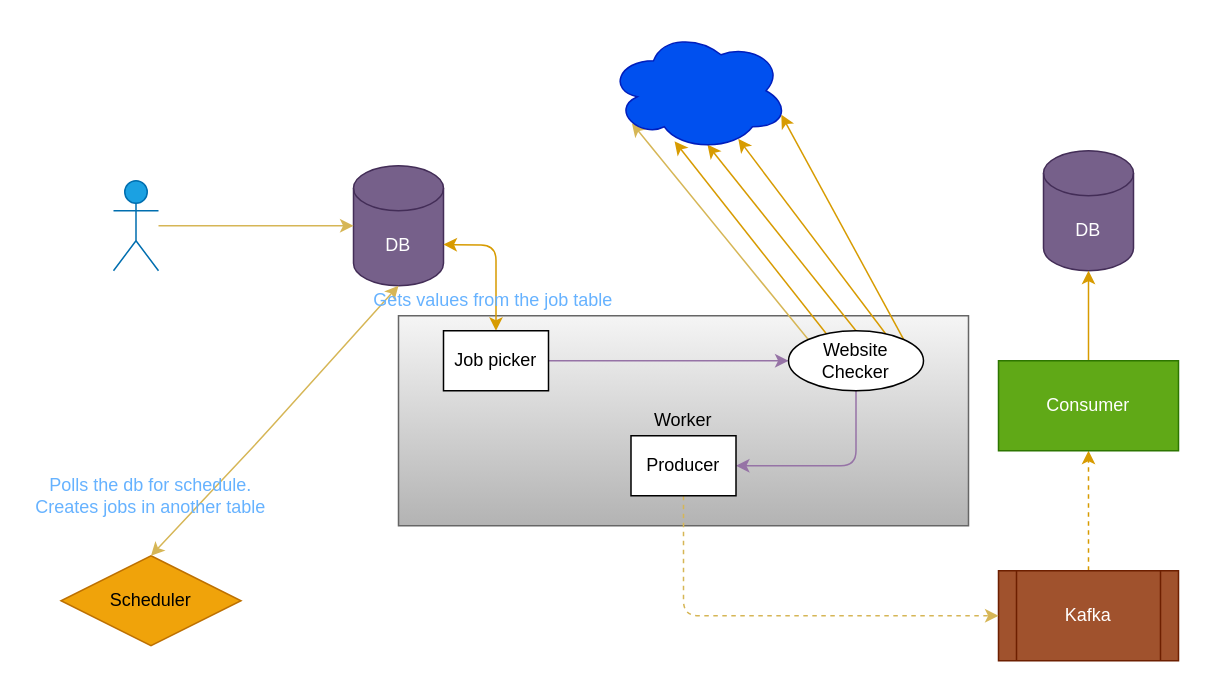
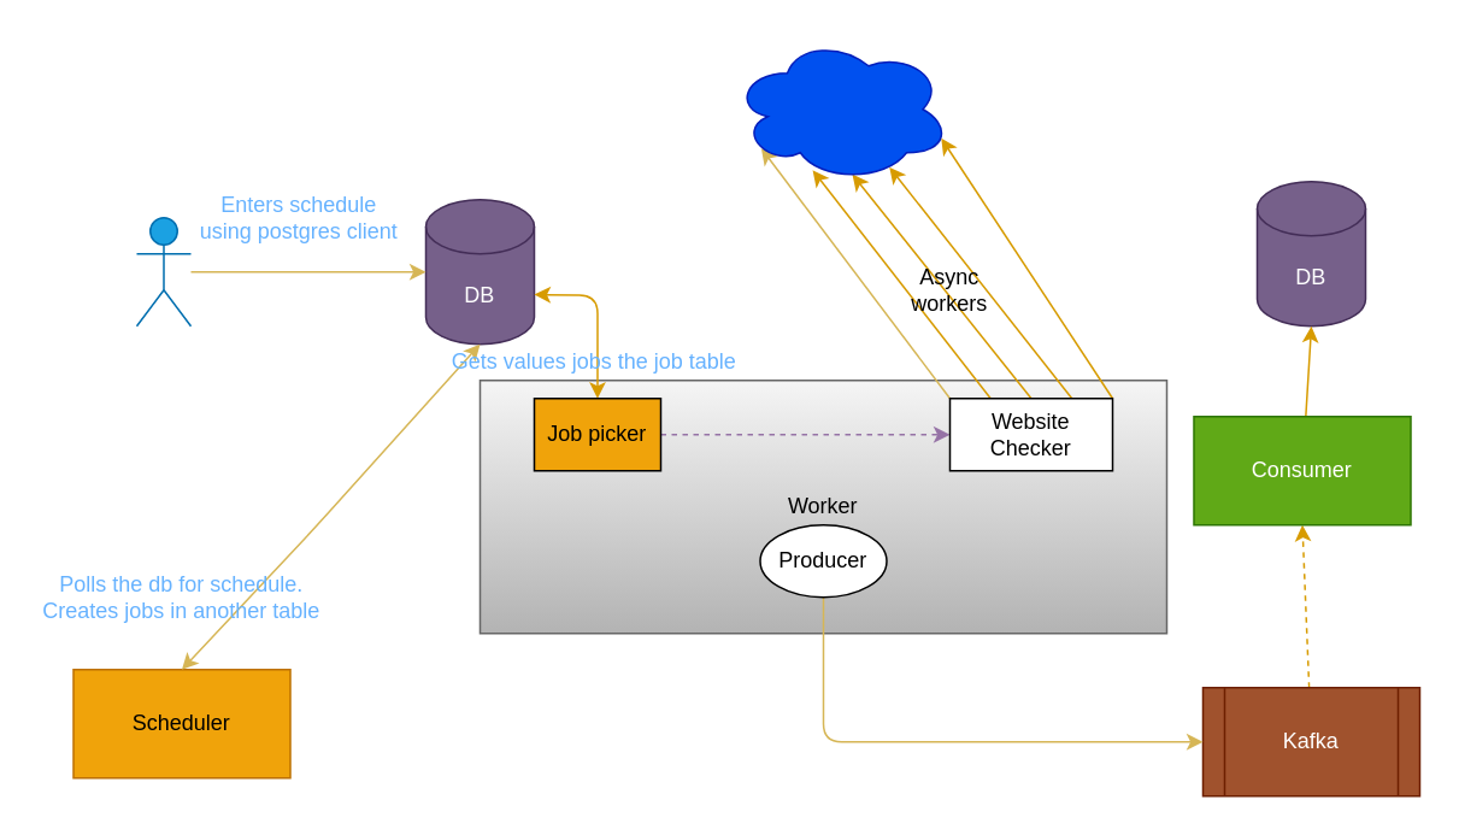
+ <mxCell id="6" value="&lt;font color=&quot;#66b2ff&quot;&gt;Enters schedule using postgres client&lt;/font&gt;" style="text;html=1;strokeColor=none;fillColor=none;align=center;verticalAlign=middle;whiteSpace=wrap;rounded=0;" parent="1" vertex="1"><mxGeometry x="105" y="110" width="120" height="20" as="geometry" /></mxCell>
+ <mxCell id="25" value="Async workers" style="text;html=1;strokeColor=none;fillColor=none;align=center;verticalAlign=middle;whiteSpace=wrap;rounded=0;" parent="1" vertex="1"><mxGeometry x="490" y="150" width="70" height="20" as="geometry" /></mxCell>
- <mxCell id="5" value="Async" style="shape=umlActor;verticalLabelPosition=bottom;verticalAlign=top;html=1;outlineConnect=0;fillColor=#1ba1e2;strokeColor=#006EAF;fontColor=#ffffff;" parent="1" vertex="1"><mxGeometry x="75" y="120" width="30" height="60" as="geometry" /></mxCell>
+ <mxCell id="5" value="Actor" style="shape=umlActor;verticalLabelPosition=bottom;verticalAlign=top;html=1;outlineConnect=0;fillColor=#1ba1e2;strokeColor=#006EAF;fontColor=#ffffff;" parent="1" vertex="1"><mxGeometry x="75" y="120" width="30" height="60" as="geometry" /></mxCell>
- <mxCell id="14" value="&lt;font style=&quot;font-size: 12px&quot; color=&quot;#66b2ff&quot;&gt;Gets values from the job table&amp;nbsp;&lt;/font&gt;" style="text;html=1;strokeColor=none;fillColor=none;align=center;verticalAlign=middle;whiteSpace=wrap;rounded=0;" parent="1" vertex="1"><mxGeometry x="245" y="190" width="170" height="20" as="geometry" /></mxCell>
+ <mxCell id="14" value="&lt;font style=&quot;font-size: 12px&quot; color=&quot;#66b2ff&quot;&gt;Gets values jobs the job table&amp;nbsp;&lt;/font&gt;" style="text;html=1;strokeColor=none;fillColor=none;align=center;verticalAlign=middle;whiteSpace=wrap;rounded=0;" parent="1" vertex="1"><mxGeometry x="245" y="190" width="170" height="20" as="geometry" /></mxCell>
- <mxCell id="16" value="Job picker" style="rounded=0;whiteSpace=wrap;html=1;" parent="1" vertex="1"><mxGeometry x="295" y="220" width="70" height="40" as="geometry" /></mxCell>
+ <mxCell id="16" value="Job picker" style="rounded=0;whiteSpace=wrap;html=1;fillColor=#f0a30a;" parent="1" vertex="1"><mxGeometry x="295" y="220" width="70" height="40" as="geometry" /></mxCell>
- <mxCell id="15" style="edgeStyle=none;html=1;exitX=1;exitY=0.5;exitDx=0;exitDy=0;fillColor=#e1d5e7;strokeColor=#9673a6;" parent="1" source="16" target="23" edge="1"><mxGeometry relative="1" as="geometry" /></mxCell>
+ <mxCell id="15" style="edgeStyle=none;html=1;exitX=1;exitY=0.5;exitDx=0;exitDy=0;fillColor=#e1d5e7;strokeColor=#9673a6;dashed=1;" parent="1" source="16" target="23" edge="1"><mxGeometry relative="1" as="geometry" /></mxCell>
- <mxCell id="23" value="Website Checker" style="ellipse;whiteSpace=wrap;html=1;" parent="1" vertex="1"><mxGeometry x="525" y="220" width="90" height="40" as="geometry" /></mxCell>
+ <mxCell id="23" value="Website Checker" style="rounded=0;whiteSpace=wrap;html=1;" parent="1" vertex="1"><mxGeometry x="525" y="220" width="90" height="40" as="geometry" /></mxCell>
- <mxCell id="29" value="Consumer" style="rounded=0;whiteSpace=wrap;html=1;fillColor=#60a917;strokeColor=#2D7600;fontColor=#ffffff;" parent="1" vertex="1"><mxGeometry x="665" y="240" width="120" height="60" as="geometry" /></mxCell>
+ <mxCell id="29" value="Consumer" style="rounded=0;whiteSpace=wrap;html=1;fillColor=#60a917;strokeColor=#2D7600;fontColor=#ffffff;" parent="1" vertex="1"><mxGeometry x="660" y="230" width="120" height="60" as="geometry" /></mxCell>
- <mxCell id="27" value="Producer" style="rounded=0;whiteSpace=wrap;html=1;" parent="1" vertex="1"><mxGeometry x="420" y="290" width="70" height="40" as="geometry" /></mxCell>
+ <mxCell id="27" value="Producer" style="ellipse;whiteSpace=wrap;html=1;" parent="1" vertex="1"><mxGeometry x="420" y="290" width="70" height="40" as="geometry" /></mxCell>
- <mxCell id="22" style="edgeStyle=none;html=1;entryX=1;entryY=0.5;entryDx=0;entryDy=0;fillColor=#e1d5e7;strokeColor=#9673a6;" parent="1" source="23" target="27" edge="1"><mxGeometry relative="1" as="geometry"><Array as="points"><mxPoint x="570" y="310" /></Array></mxGeometry></mxCell>
- <mxCell id="9" value="Scheduler" style="rhombus;whiteSpace=wrap;html=1;fillColor=#f0a30a;strokeColor=#BD7000;fontColor=#000000;" parent="1" vertex="1"><mxGeometry x="40" y="370" width="120" height="60" as="geometry" /></mxCell>
+ <mxCell id="9" value="Scheduler" style="rounded=0;whiteSpace=wrap;html=1;fillColor=#f0a30a;strokeColor=#BD7000;fontColor=#000000;" parent="1" vertex="1"><mxGeometry x="40" y="370" width="120" height="60" as="geometry" /></mxCell>
- <mxCell id="26" style="edgeStyle=none;html=1;entryX=0;entryY=0.5;entryDx=0;entryDy=0;fillColor=#fff2cc;strokeColor=#d6b656;dashed=1;" parent="1" source="27" target="8" edge="1"><mxGeometry relative="1" as="geometry"><Array as="points"><mxPoint x="455" y="410" /></Array></mxGeometry></mxCell>
+ <mxCell id="26" style="edgeStyle=none;html=1;entryX=0;entryY=0.5;entryDx=0;entryDy=0;fillColor=#fff2cc;strokeColor=#d6b656;" parent="1" source="27" target="8" edge="1"><mxGeometry relative="1" as="geometry"><Array as="points"><mxPoint x="455" y="410" /></Array></mxGeometry></mxCell>
